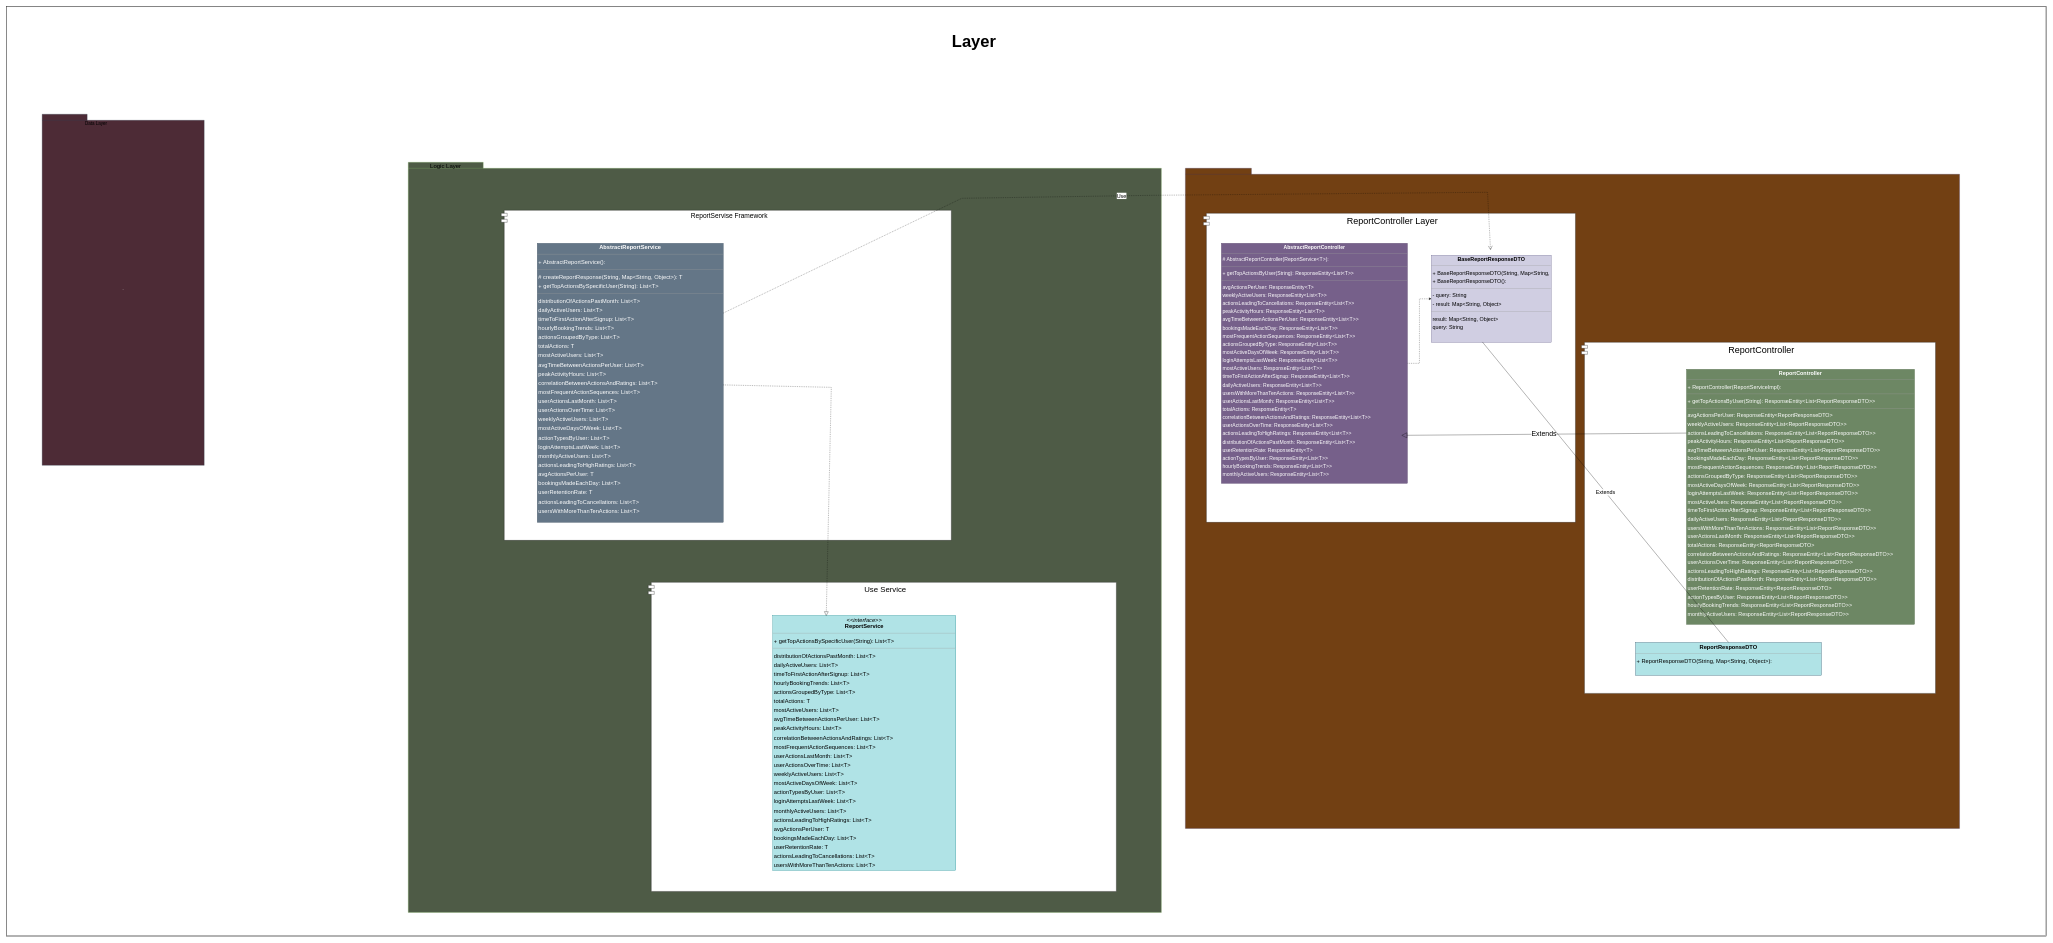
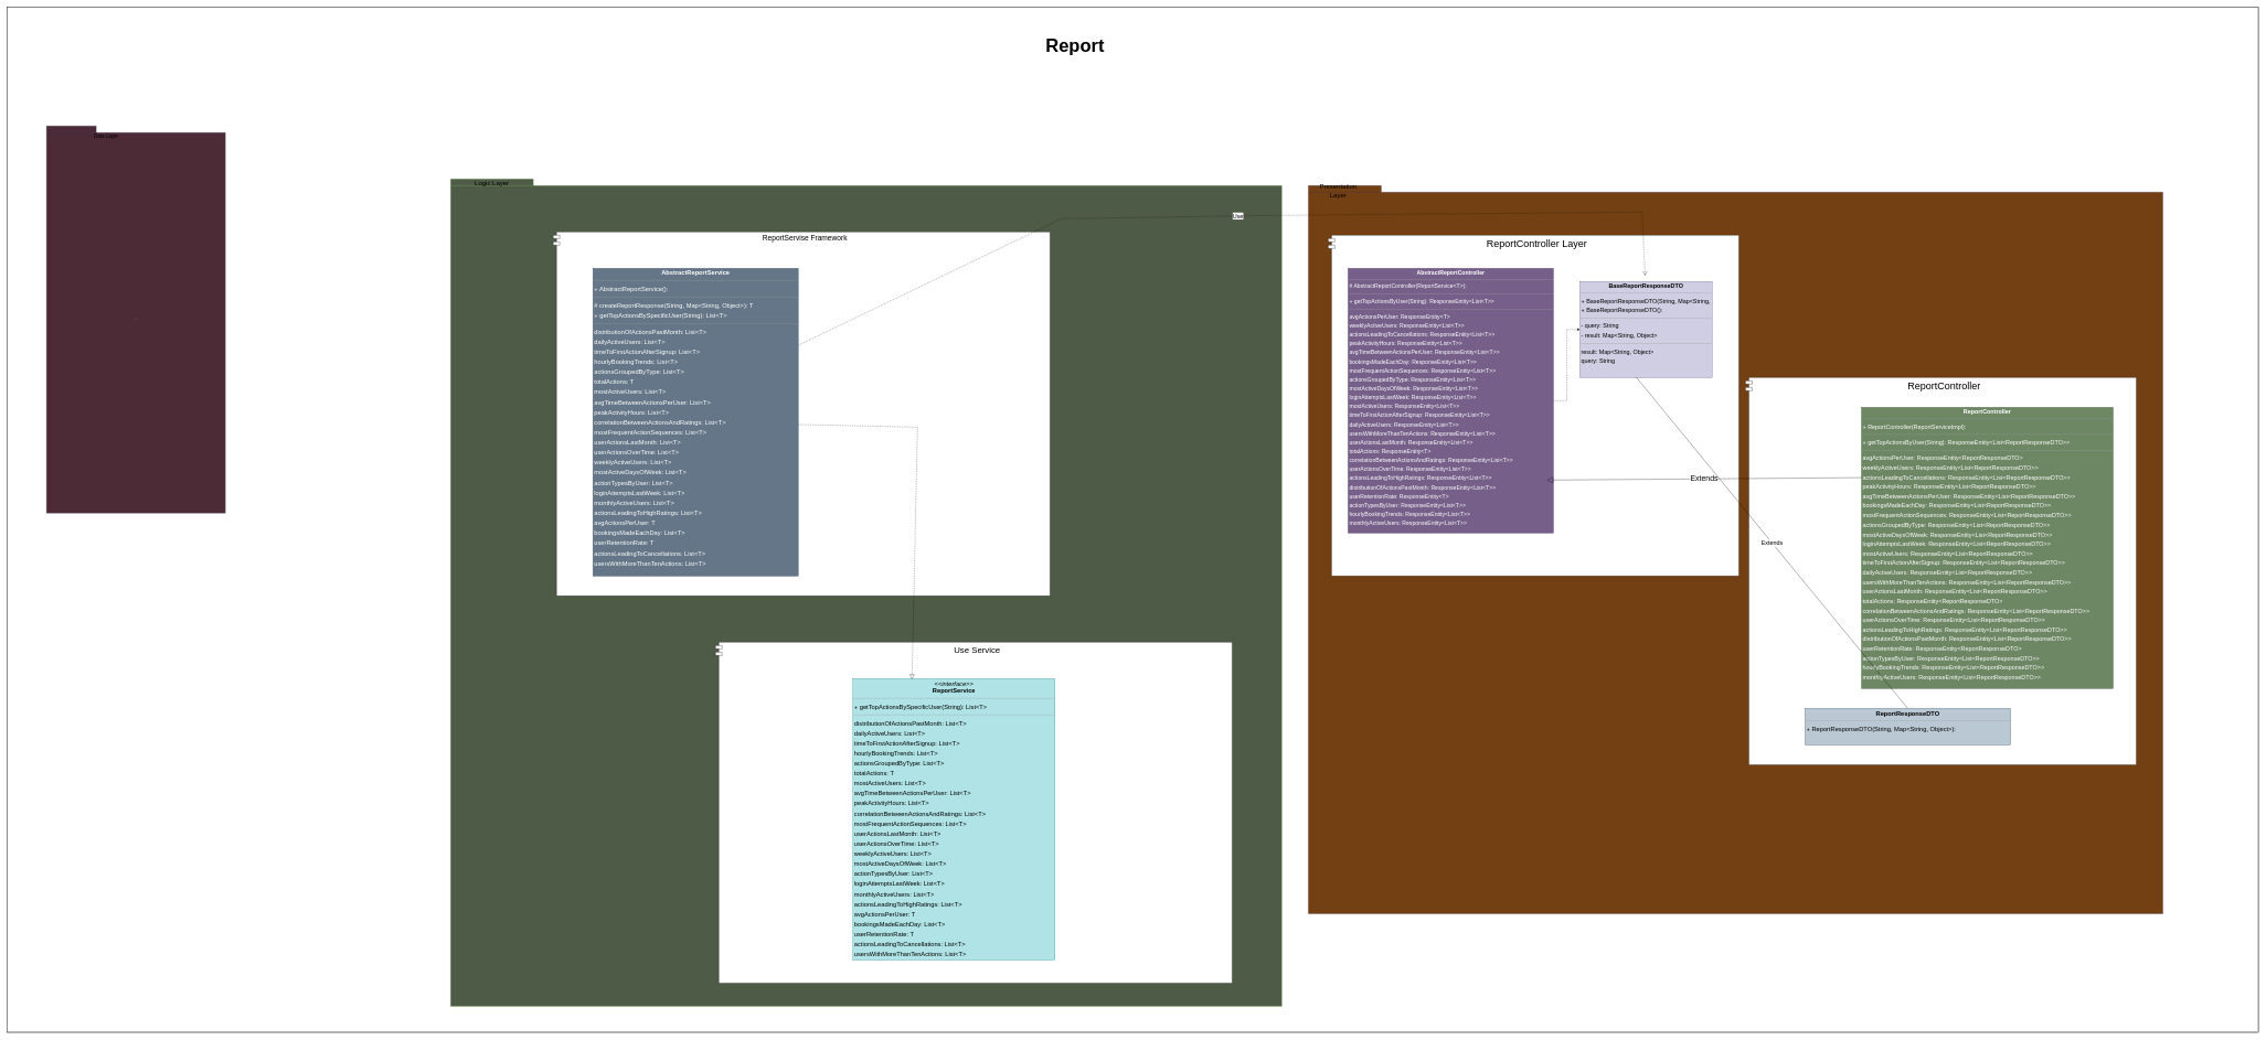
- <mxCell id="3" value="&lt;span style=&quot;font-size: 55px;&quot;&gt;Layer&lt;/span&gt;" style="text;strokeColor=none;fillColor=none;html=1;fontSize=24;fontStyle=1;verticalAlign=middle;align=center;" vertex="1" parent="1"><mxGeometry x="2750" y="89.999" width="990" height="94.595" as="geometry" /></mxCell>
+ <mxCell id="3" value="&lt;span style=&quot;font-size: 55px;&quot;&gt;Report&lt;/span&gt;" style="text;strokeColor=none;fillColor=none;html=1;fontSize=24;fontStyle=1;verticalAlign=middle;align=center;" vertex="1" parent="1"><mxGeometry x="2750" y="89.999" width="990" height="94.595" as="geometry" /></mxCell>
+ <mxCell id="9" value="&lt;font style=&quot;font-size: 20px;&quot;&gt;Presentation Layer&lt;/font&gt;" style="text;html=1;strokeColor=none;fillColor=none;align=center;verticalAlign=middle;whiteSpace=wrap;rounded=0;" vertex="1" parent="1"><mxGeometry x="3970" y="560" width="140" height="30" as="geometry" /></mxCell>
- <mxCell id="17" value="&lt;p style=&quot;margin: 4px 0px 0px; text-align: center; font-size: 19px;&quot;&gt;&lt;b style=&quot;&quot;&gt;&lt;font style=&quot;font-size: 19px;&quot;&gt;ReportResponseDTO&lt;/font&gt;&lt;/b&gt;&lt;/p&gt;&lt;hr style=&quot;font-size: 19px;&quot; size=&quot;1&quot;&gt;&lt;p style=&quot;margin: 0px 0px 0px 4px; line-height: 1.6; font-size: 19px;&quot;&gt;&lt;font style=&quot;font-size: 19px;&quot;&gt;+ ReportResponseDTO(String, Map&amp;lt;String, Object&amp;gt;): &lt;/font&gt;&lt;/p&gt;" style="verticalAlign=top;align=left;overflow=fill;fontSize=14;fontFamily=Helvetica;html=1;rounded=0;shadow=0;comic=0;labelBackgroundColor=none;strokeWidth=1;fillColor=#b0e3e6;strokeColor=#23445d;" vertex="1" parent="1"><mxGeometry x="5450" y="2140" width="620" height="110" as="geometry" /></mxCell>
+ <mxCell id="17" value="&lt;p style=&quot;margin: 4px 0px 0px; text-align: center; font-size: 19px;&quot;&gt;&lt;b style=&quot;&quot;&gt;&lt;font style=&quot;font-size: 19px;&quot;&gt;ReportResponseDTO&lt;/font&gt;&lt;/b&gt;&lt;/p&gt;&lt;hr style=&quot;font-size: 19px;&quot; size=&quot;1&quot;&gt;&lt;p style=&quot;margin: 0px 0px 0px 4px; line-height: 1.6; font-size: 19px;&quot;&gt;&lt;font style=&quot;font-size: 19px;&quot;&gt;+ ReportResponseDTO(String, Map&amp;lt;String, Object&amp;gt;): &lt;/font&gt;&lt;/p&gt;" style="verticalAlign=top;align=left;overflow=fill;fontSize=14;fontFamily=Helvetica;html=1;rounded=0;shadow=0;comic=0;labelBackgroundColor=none;strokeWidth=1;fillColor=#bac8d3;strokeColor=#23445d;" vertex="1" parent="1"><mxGeometry x="5450" y="2140" width="620" height="110" as="geometry" /></mxCell>
